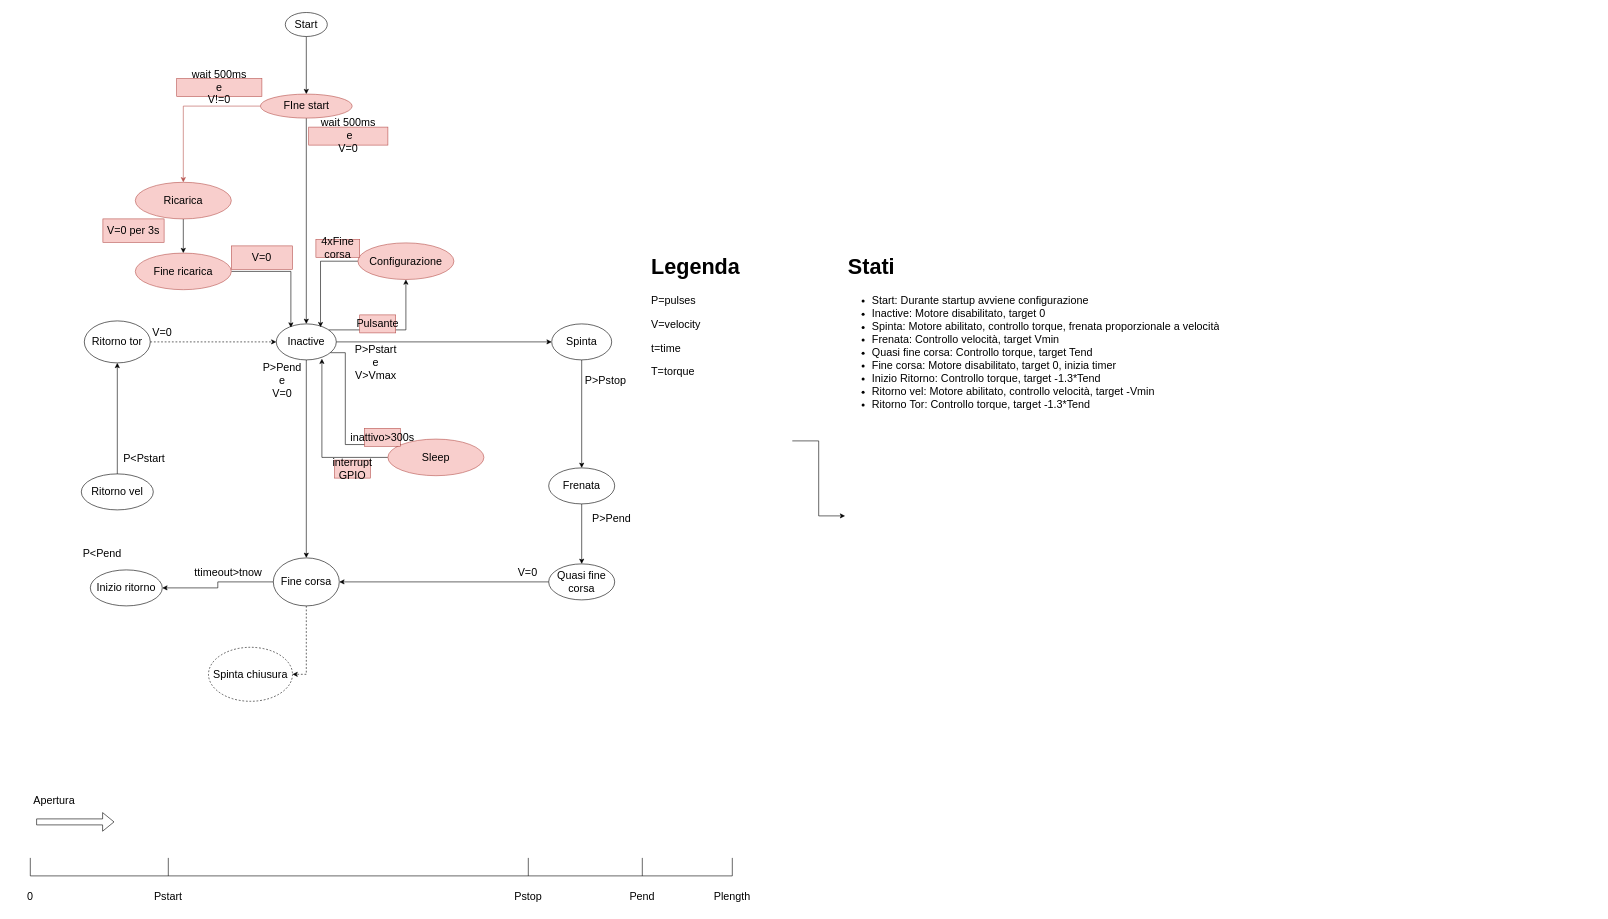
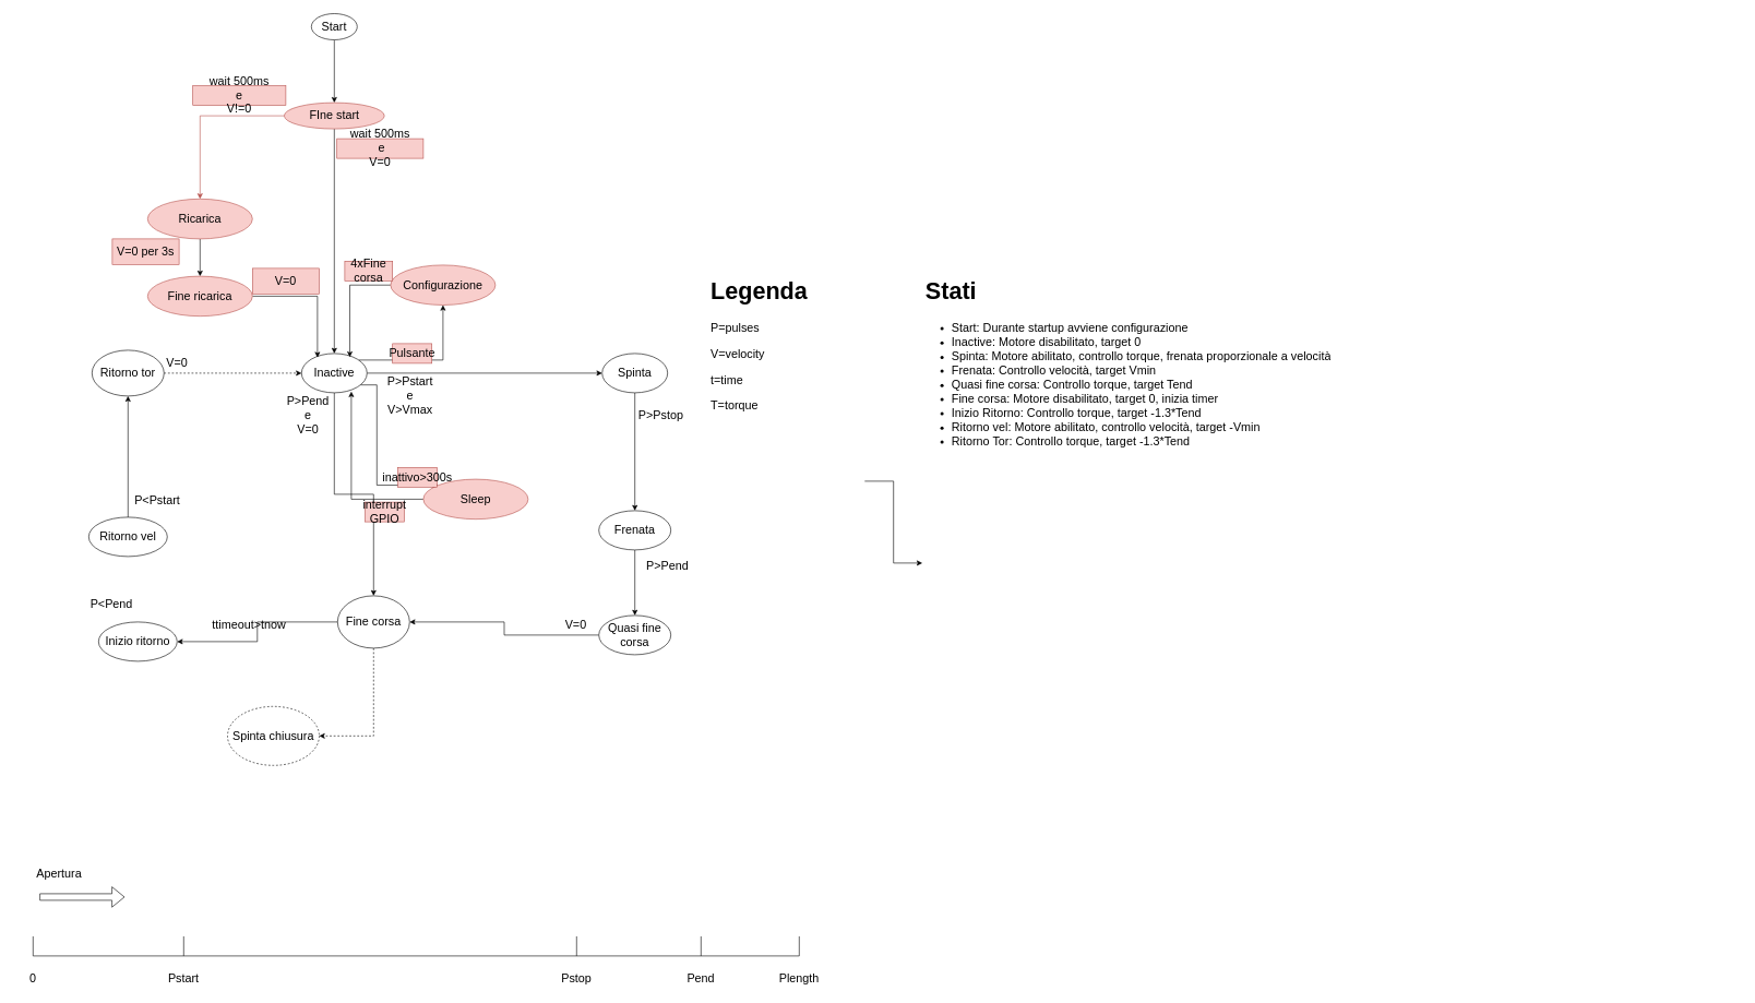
- <mxCell id="18" value="Fine corsa" style="ellipse;whiteSpace=wrap;html=1;fontSize=18;" parent="1" vertex="1"><mxGeometry x="455" y="929" width="110" height="80" as="geometry" /></mxCell>
+ <mxCell id="18" value="Fine corsa" style="ellipse;whiteSpace=wrap;html=1;fontSize=18;" parent="1" vertex="1"><mxGeometry x="515" y="909" width="110" height="80" as="geometry" /></mxCell>
